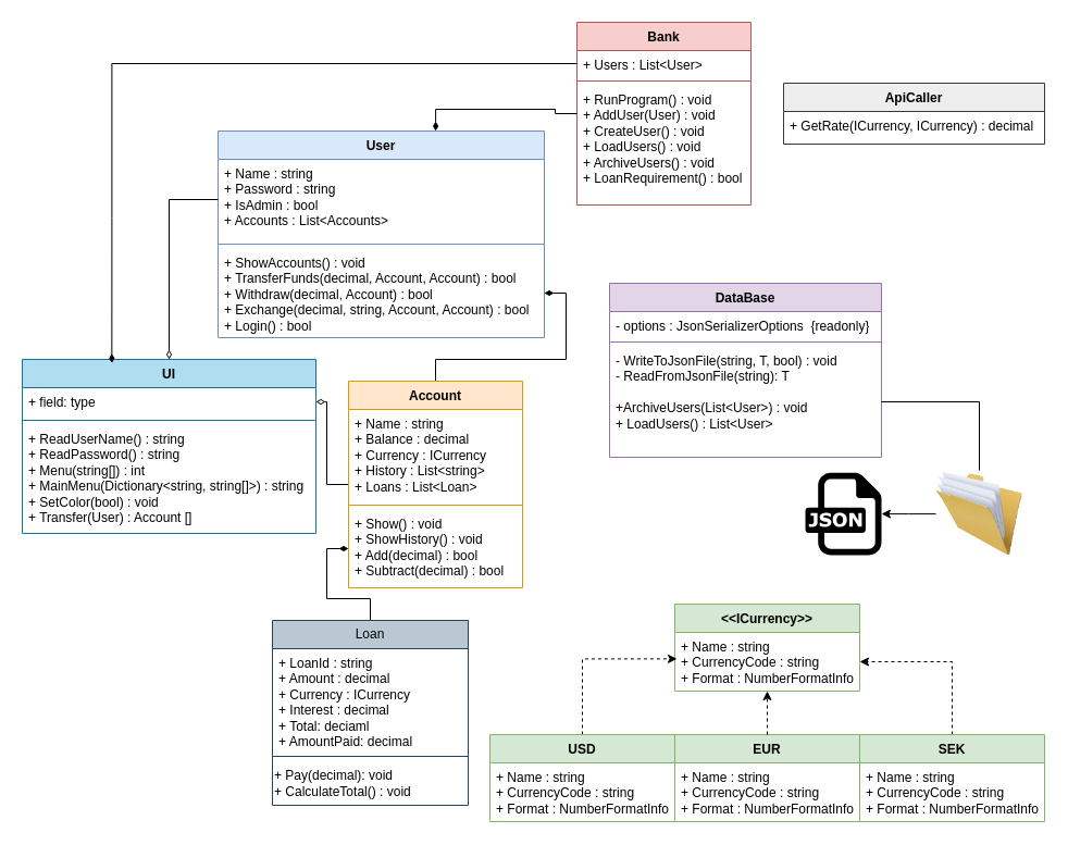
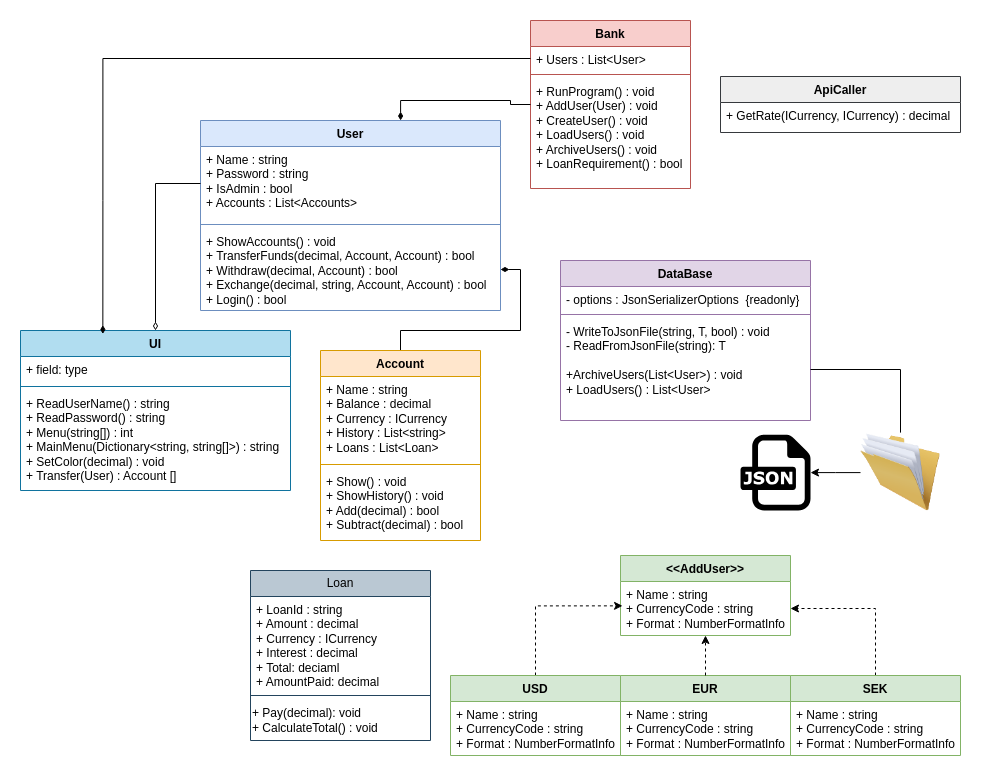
- <mxCell id="3" style="edgeStyle=orthogonalEdgeStyle;rounded=0;orthogonalLoop=1;jettySize=auto;html=1;endArrow=diamondThin;endFill=0;" parent="1" source="4" target="22" edge="1"><mxGeometry relative="1" as="geometry" /></mxCell>
- <mxCell id="24" value="+ ReadUserName() : string&lt;div&gt;+ ReadPassword() : string&lt;/div&gt;&lt;div&gt;+ Menu(string[]) : int&lt;/div&gt;&lt;div&gt;+ MainMenu(Dictionary&amp;lt;string, string[]&amp;gt;) : string&lt;/div&gt;&lt;div&gt;+ SetColor(bool) : void&lt;/div&gt;&lt;div&gt;+ Transfer(User&lt;span style=&quot;background-color: initial;&quot;&gt;) : Account []&lt;/span&gt;&lt;/div&gt;&lt;div&gt;&lt;br&gt;&lt;/div&gt;" style="text;strokeColor=none;fillColor=none;align=left;verticalAlign=top;spacingLeft=4;spacingRight=4;overflow=hidden;rotatable=0;points=[[0,0.5],[1,0.5]];portConstraint=eastwest;whiteSpace=wrap;html=1;" parent="21" vertex="1"><mxGeometry y="60" width="270" height="100" as="geometry" /></mxCell>
+ <mxCell id="24" value="+ ReadUserName() : string&lt;div&gt;+ ReadPassword() : string&lt;/div&gt;&lt;div&gt;+ Menu(string[]) : int&lt;/div&gt;&lt;div&gt;+ MainMenu(Dictionary&amp;lt;string, string[]&amp;gt;) : string&lt;/div&gt;&lt;div&gt;+ SetColor(decimal) : void&lt;/div&gt;&lt;div&gt;+ Transfer(User&lt;span style=&quot;background-color: initial;&quot;&gt;) : Account []&lt;/span&gt;&lt;/div&gt;&lt;div&gt;&lt;br&gt;&lt;/div&gt;" style="text;strokeColor=none;fillColor=none;align=left;verticalAlign=top;spacingLeft=4;spacingRight=4;overflow=hidden;rotatable=0;points=[[0,0.5],[1,0.5]];portConstraint=eastwest;whiteSpace=wrap;html=1;" parent="21" vertex="1"><mxGeometry y="60" width="270" height="100" as="geometry" /></mxCell>
- <mxCell id="29" style="edgeStyle=orthogonalEdgeStyle;rounded=0;orthogonalLoop=1;jettySize=auto;html=1;entryX=0;entryY=0.5;entryDx=0;entryDy=0;endArrow=diamondThin;endFill=1;" edge="1" parent="1" source="30" target="7"><mxGeometry relative="1" as="geometry" /></mxCell>
- <mxCell id="37" value="&amp;lt;&amp;lt;ICurrency&amp;gt;&amp;gt;" style="swimlane;fontStyle=1;align=center;verticalAlign=top;childLayout=stackLayout;horizontal=1;startSize=26;horizontalStack=0;resizeParent=1;resizeParentMax=0;resizeLast=0;collapsible=1;marginBottom=0;whiteSpace=wrap;html=1;fillColor=#d5e8d4;strokeColor=#82b366;" vertex="1" parent="1"><mxGeometry x="620" y="555" width="170" height="80" as="geometry" /></mxCell>
+ <mxCell id="37" value="&amp;lt;&amp;lt;AddUser&amp;gt;&amp;gt;" style="swimlane;fontStyle=1;align=center;verticalAlign=top;childLayout=stackLayout;horizontal=1;startSize=26;horizontalStack=0;resizeParent=1;resizeParentMax=0;resizeLast=0;collapsible=1;marginBottom=0;whiteSpace=wrap;html=1;fillColor=#d5e8d4;strokeColor=#82b366;" vertex="1" parent="1"><mxGeometry x="620" y="555" width="170" height="80" as="geometry" /></mxCell>
